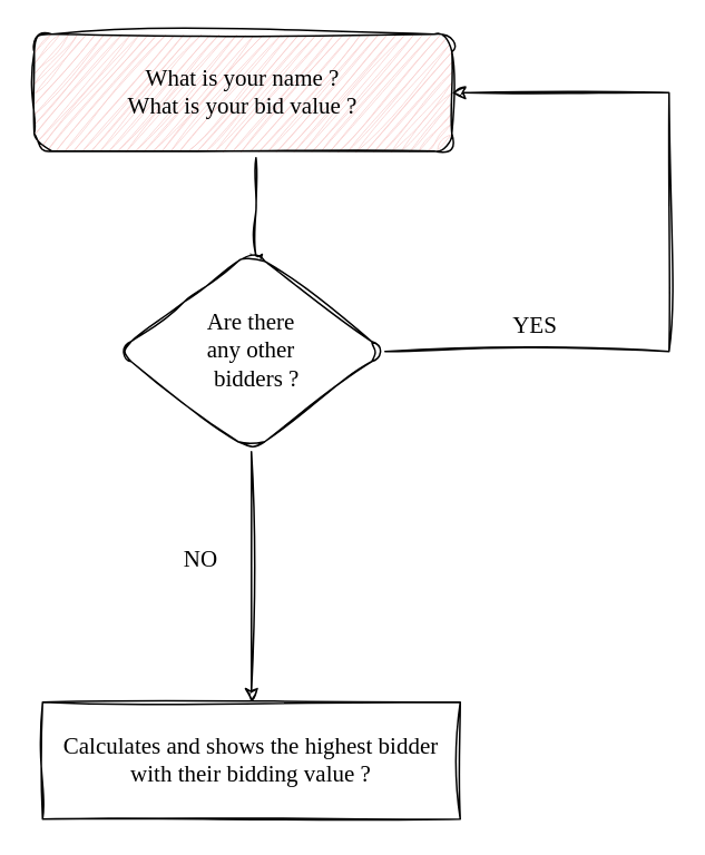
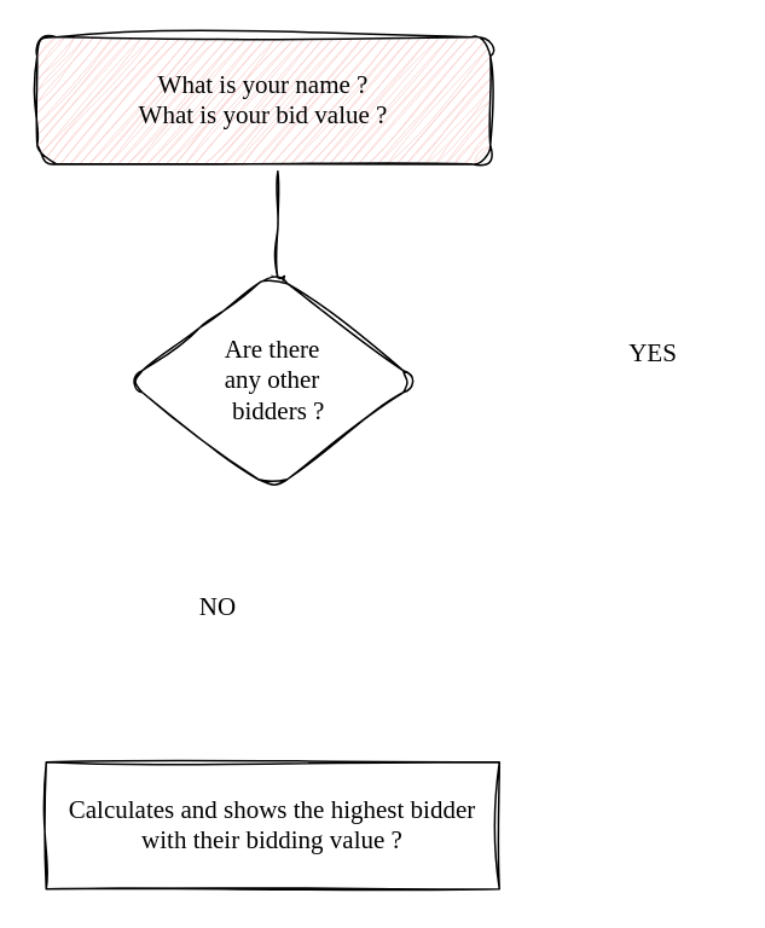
- <mxCell id="7" value="" style="endArrow=classic;html=1;rounded=0;sketch=1;hachureGap=4;jiggle=2;curveFitting=1;fontFamily=Lucida Console;fontSource=https%3A%2F%2Ffonts.googleapis.com%2Fcss%3Ffamily%3DArchitects%2BDaughter;fontSize=14;fontColor=default;exitX=1;exitY=0.5;exitDx=0;exitDy=0;entryX=1;entryY=0.5;entryDx=0;entryDy=0;" edge="1" parent="1" source="4" target="2"><mxGeometry width="50" height="50" relative="1" as="geometry"><mxPoint x="220" y="220" as="sourcePoint" /><mxPoint x="400" y="320" as="targetPoint" /><Array as="points"><mxPoint x="400" y="210" /><mxPoint x="400" y="55" /></Array></mxGeometry></mxCell>
- <mxCell id="9" value="YES" style="text;html=1;align=center;verticalAlign=middle;whiteSpace=wrap;rounded=0;fontFamily=Lucida Console;fontSize=14;fontColor=default;" vertex="1" parent="1"><mxGeometry x="290" y="180" width="60" height="30" as="geometry" /></mxCell>
+ <mxCell id="9" value="YES" style="text;html=1;align=center;verticalAlign=middle;whiteSpace=wrap;rounded=0;fontFamily=Lucida Console;fontSize=14;fontColor=default;" vertex="1" parent="1"><mxGeometry x="330" y="180" width="60" height="30" as="geometry" /></mxCell>
- <mxCell id="6" value="" style="endArrow=classic;html=1;rounded=0;sketch=1;hachureGap=4;jiggle=2;curveFitting=1;fontFamily=Lucida Console;fontSource=https%3A%2F%2Ffonts.googleapis.com%2Fcss%3Ffamily%3DArchitects%2BDaughter;fontSize=14;fontColor=default;entryX=0.5;entryY=0;entryDx=0;entryDy=0;exitX=0.5;exitY=1;exitDx=0;exitDy=0;" edge="1" parent="1" source="4" target="5"><mxGeometry width="50" height="50" relative="1" as="geometry"><mxPoint x="90" y="280" as="sourcePoint" /><mxPoint x="100" y="260" as="targetPoint" /><Array as="points" /></mxGeometry></mxCell>
